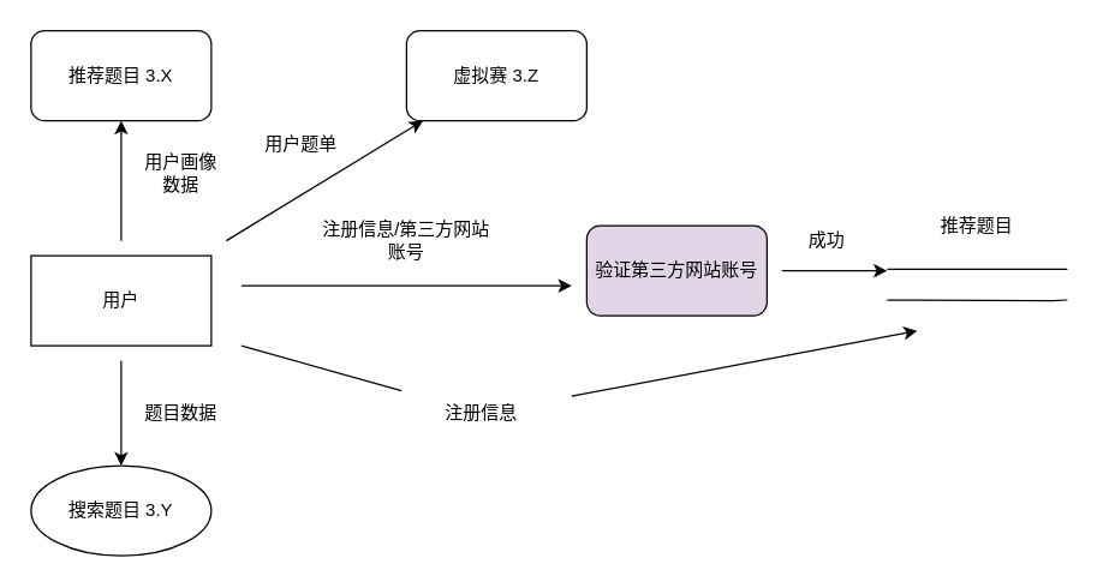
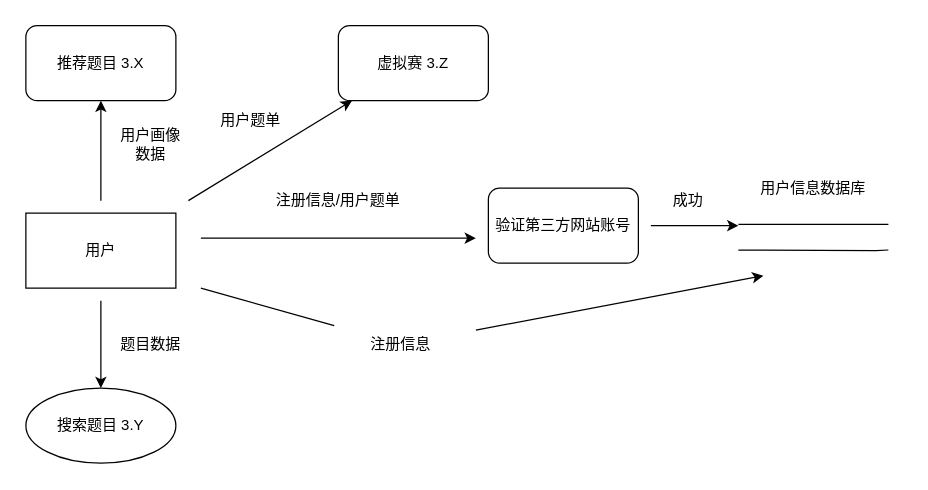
- <mxCell id="8" value="推荐题目&lt;br&gt;" style="text;html=1;strokeColor=none;fillColor=none;align=center;verticalAlign=middle;whiteSpace=wrap;rounded=0;" vertex="1" parent="1"><mxGeometry x="580" y="130" width="140" height="40" as="geometry" /></mxCell>
+ <mxCell id="8" value="用户信息数据库&lt;br&gt;" style="text;html=1;strokeColor=none;fillColor=none;align=center;verticalAlign=middle;whiteSpace=wrap;rounded=0;" vertex="1" parent="1"><mxGeometry x="580" y="130" width="140" height="40" as="geometry" /></mxCell>
- <mxCell id="6" value="注册信息/第三方网站账号&lt;br&gt;" style="text;html=1;strokeColor=none;fillColor=none;align=center;verticalAlign=middle;whiteSpace=wrap;rounded=0;" vertex="1" parent="1"><mxGeometry x="210" y="140" width="120" height="40" as="geometry" /></mxCell>
+ <mxCell id="6" value="注册信息/用户题单&lt;br&gt;" style="text;html=1;strokeColor=none;fillColor=none;align=center;verticalAlign=middle;whiteSpace=wrap;rounded=0;" vertex="1" parent="1"><mxGeometry x="210" y="140" width="120" height="40" as="geometry" /></mxCell>
- <mxCell id="21" value="验证第三方网站账号" style="rounded=1;whiteSpace=wrap;html=1;fillColor=#e1d5e7;" vertex="1" parent="1"><mxGeometry x="390" y="150" width="120" height="60" as="geometry" /></mxCell>
+ <mxCell id="21" value="验证第三方网站账号" style="rounded=1;whiteSpace=wrap;html=1;" vertex="1" parent="1"><mxGeometry x="390" y="150" width="120" height="60" as="geometry" /></mxCell>
